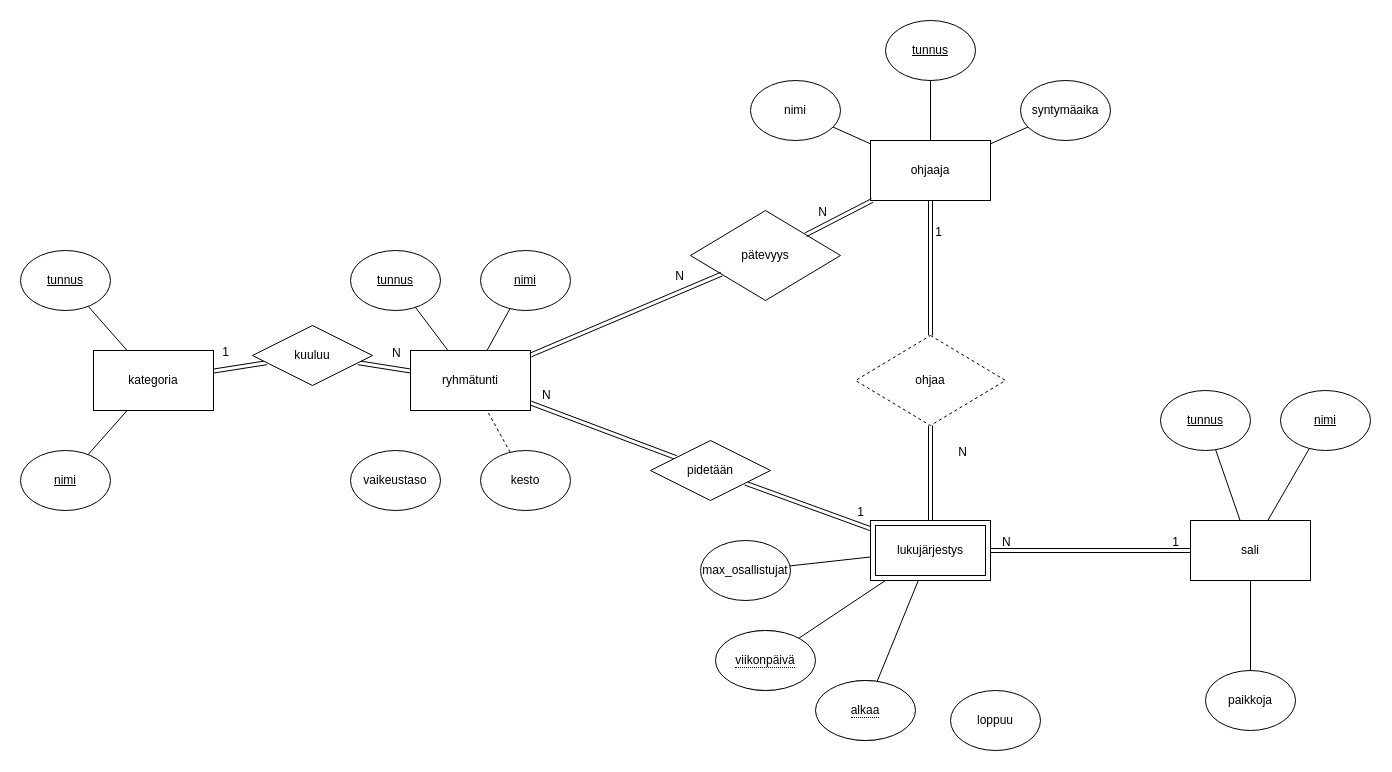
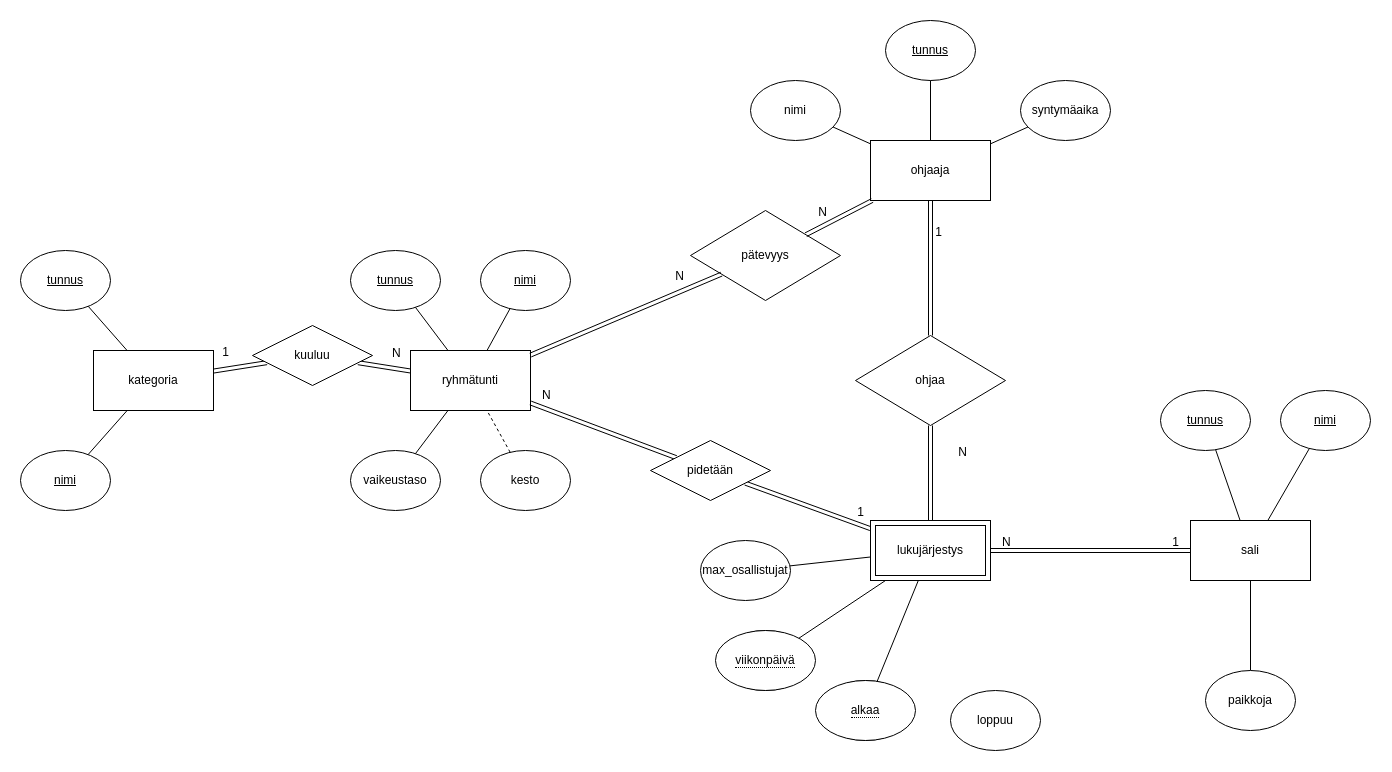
- <mxCell id="43" value="ohjaa" style="rhombus;whiteSpace=wrap;html=1;dashed=1;" parent="1" vertex="1"><mxGeometry x="855" y="335" width="150" height="90" as="geometry" /></mxCell>
+ <mxCell id="43" value="ohjaa" style="rhombus;whiteSpace=wrap;html=1;" parent="1" vertex="1"><mxGeometry x="855" y="335" width="150" height="90" as="geometry" /></mxCell>
+ <mxCell id="10" value="" style="endArrow=none;html=1;rounded=0;" parent="1" source="9" target="2" edge="1"><mxGeometry width="50" height="50" relative="1" as="geometry"><mxPoint x="490" y="500" as="sourcePoint" /><mxPoint x="540" y="450" as="targetPoint" /></mxGeometry></mxCell>
